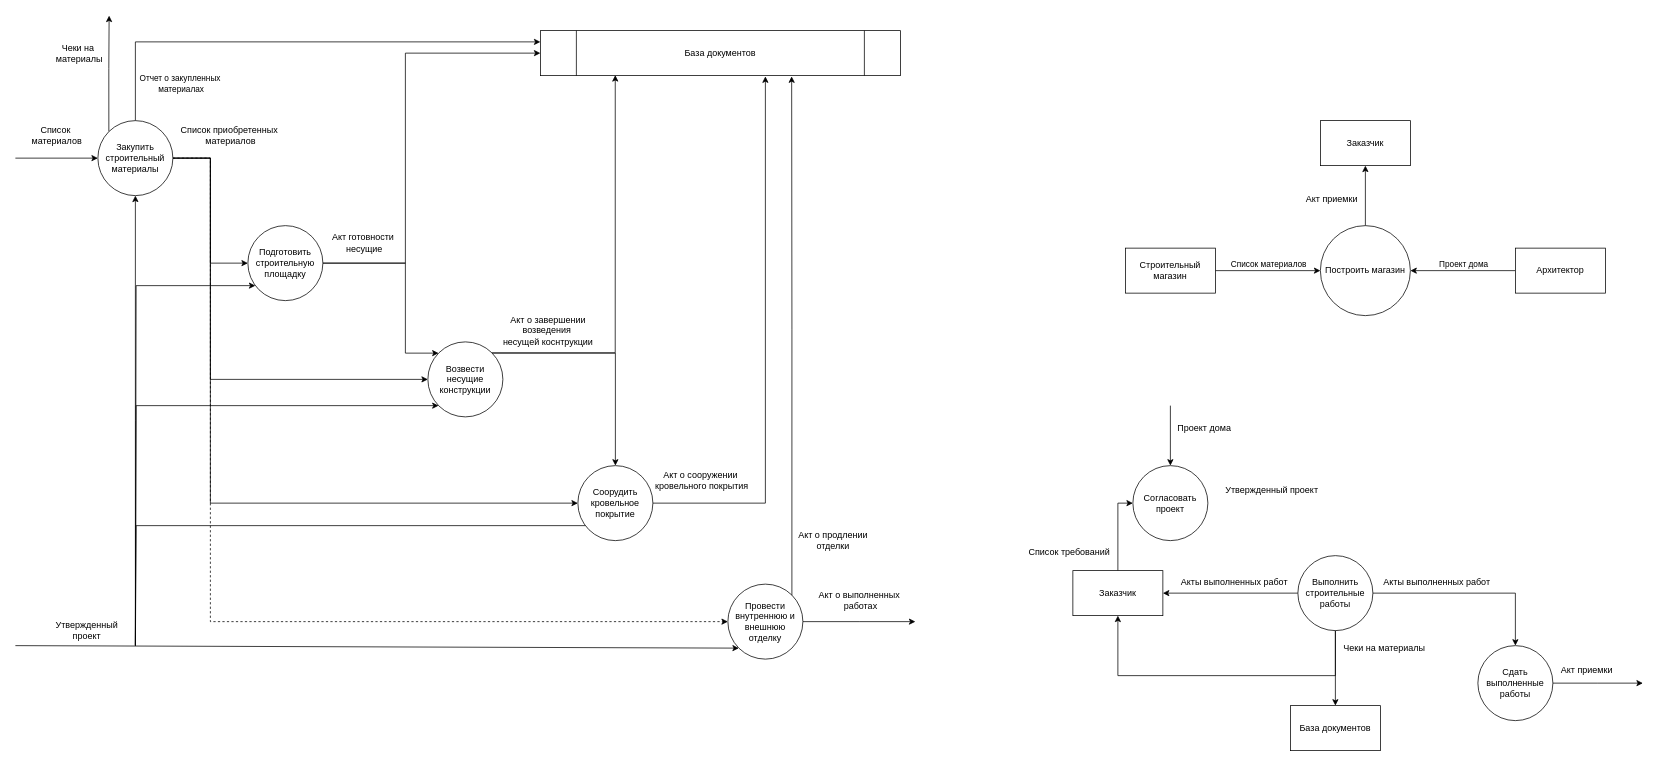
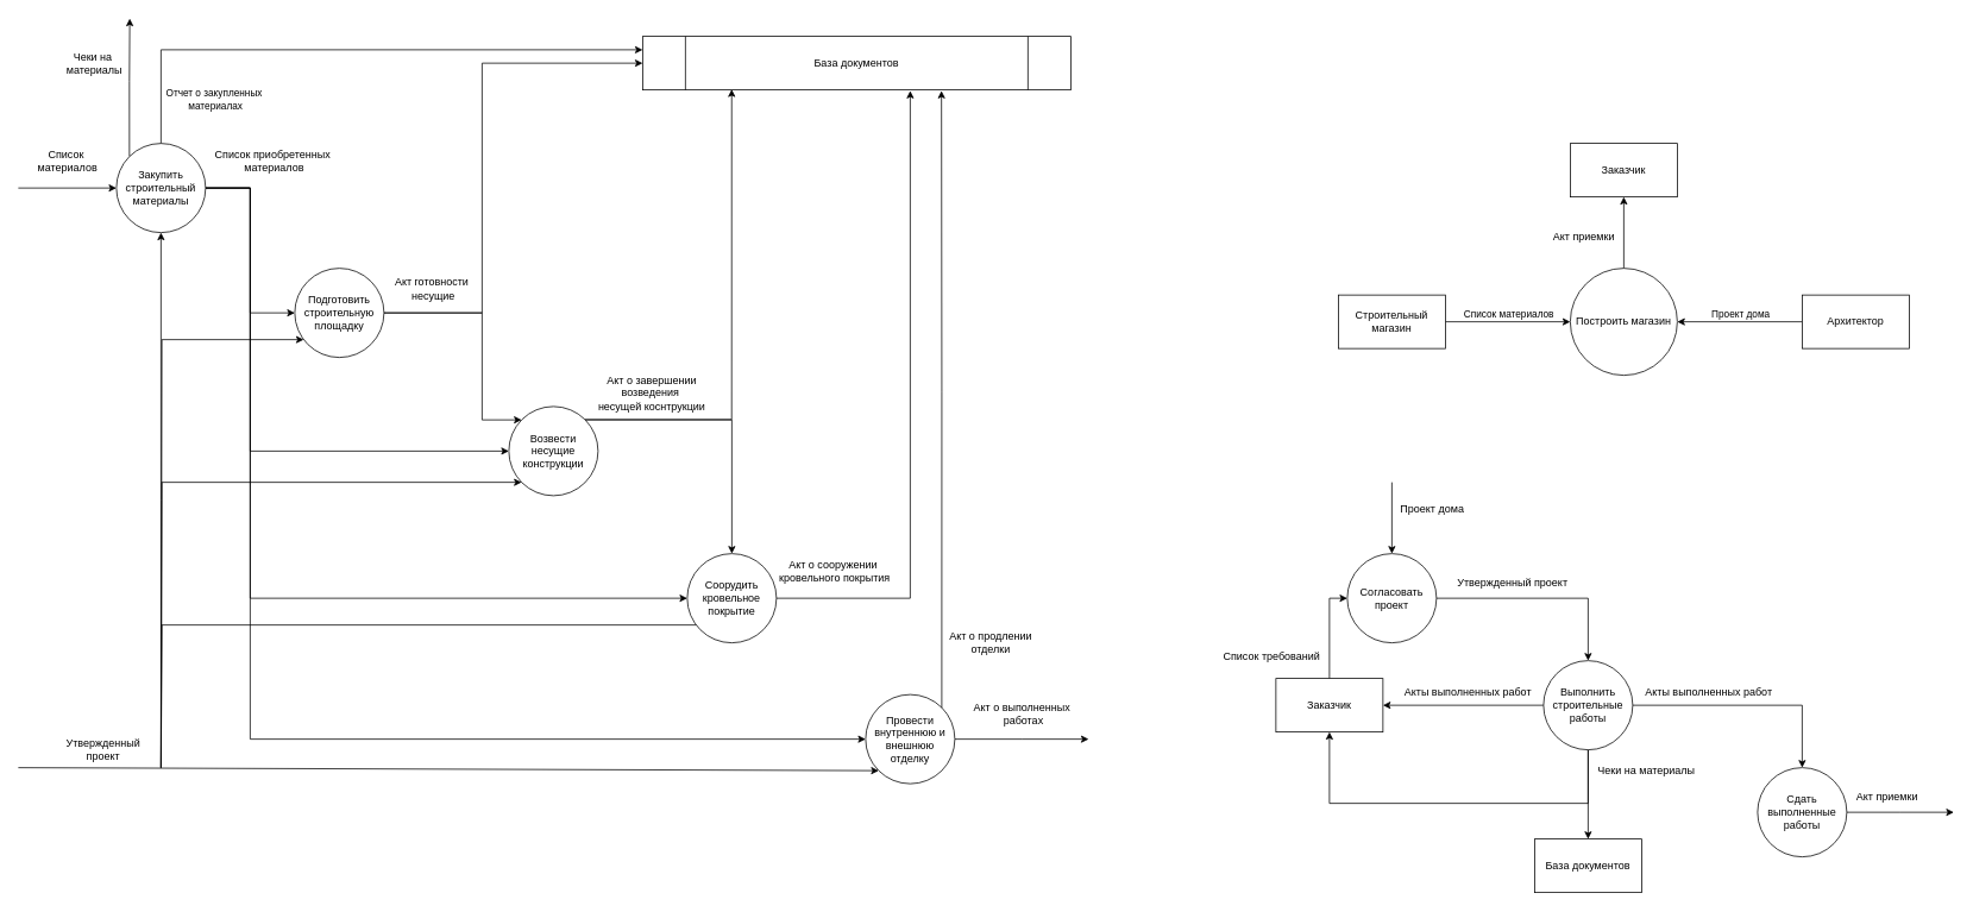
+ <mxCell id="12" style="edgeStyle=orthogonalEdgeStyle;rounded=0;orthogonalLoop=1;jettySize=auto;html=1;entryX=0.5;entryY=0;entryDx=0;entryDy=0;" edge="1" parent="1" source="13" target="17"><mxGeometry relative="1" as="geometry" /></mxCell>
- <mxCell id="35" style="edgeStyle=orthogonalEdgeStyle;rounded=0;orthogonalLoop=1;jettySize=auto;html=1;entryX=0;entryY=0.5;entryDx=0;entryDy=0;dashed=1;" edge="1" parent="1" source="40" target="52"><mxGeometry relative="1" as="geometry"><Array as="points"><mxPoint x="280" y="210" /><mxPoint x="280" y="828" /></Array></mxGeometry></mxCell>
+ <mxCell id="35" style="edgeStyle=orthogonalEdgeStyle;rounded=0;orthogonalLoop=1;jettySize=auto;html=1;entryX=0;entryY=0.5;entryDx=0;entryDy=0;" edge="1" parent="1" source="40" target="52"><mxGeometry relative="1" as="geometry"><Array as="points"><mxPoint x="280" y="210" /><mxPoint x="280" y="828" /></Array></mxGeometry></mxCell>
